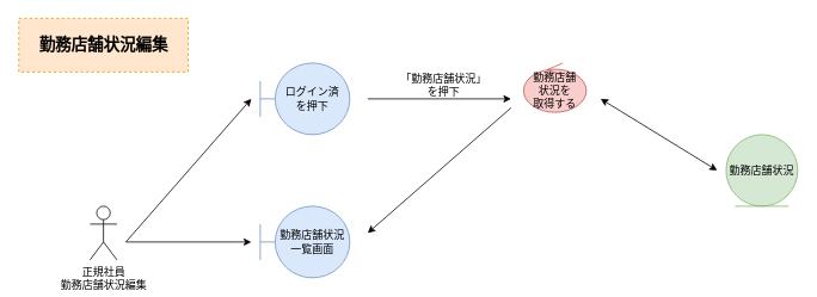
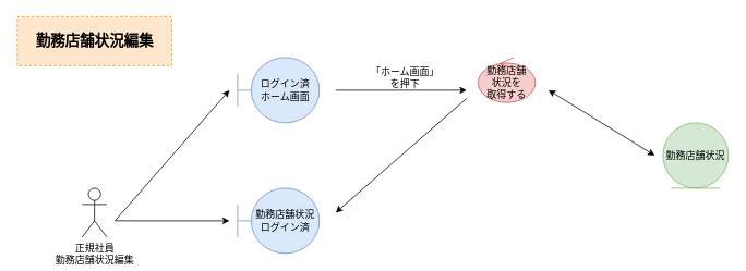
- <mxCell id="6" value="「勤務店舗状況」&lt;br&gt;を押下" style="text;html=1;strokeColor=none;fillColor=none;align=center;verticalAlign=middle;whiteSpace=wrap;rounded=0;" parent="1" vertex="1"><mxGeometry x="420" y="80" width="150" height="30" as="geometry" /></mxCell>
+ <mxCell id="6" value="「ホーム画面」&lt;br&gt;を押下" style="text;html=1;strokeColor=none;fillColor=none;align=center;verticalAlign=middle;whiteSpace=wrap;rounded=0;" parent="1" vertex="1"><mxGeometry x="420" y="80" width="150" height="30" as="geometry" /></mxCell>
- <mxCell id="3" value="ログイン済&lt;br&gt;を押下" style="shape=umlBoundary;whiteSpace=wrap;html=1;fillColor=#dae8fc;strokeColor=#6c8ebf;" parent="1" vertex="1"><mxGeometry x="290" y="70" width="100" height="80" as="geometry" /></mxCell>
+ <mxCell id="3" value="ログイン済&lt;br&gt;ホーム画面" style="shape=umlBoundary;whiteSpace=wrap;html=1;fillColor=#dae8fc;strokeColor=#6c8ebf;" parent="1" vertex="1"><mxGeometry x="290" y="70" width="100" height="80" as="geometry" /></mxCell>
- <mxCell id="4" value="勤務店舗状況&lt;br&gt;一覧画面" style="shape=umlBoundary;whiteSpace=wrap;html=1;fillColor=#dae8fc;strokeColor=#6c8ebf;" parent="1" vertex="1"><mxGeometry x="290" y="230" width="100" height="80" as="geometry" /></mxCell>
+ <mxCell id="4" value="勤務店舗状況&lt;br&gt;ログイン済" style="shape=umlBoundary;whiteSpace=wrap;html=1;fillColor=#dae8fc;strokeColor=#6c8ebf;" parent="1" vertex="1"><mxGeometry x="290" y="230" width="100" height="80" as="geometry" /></mxCell>
